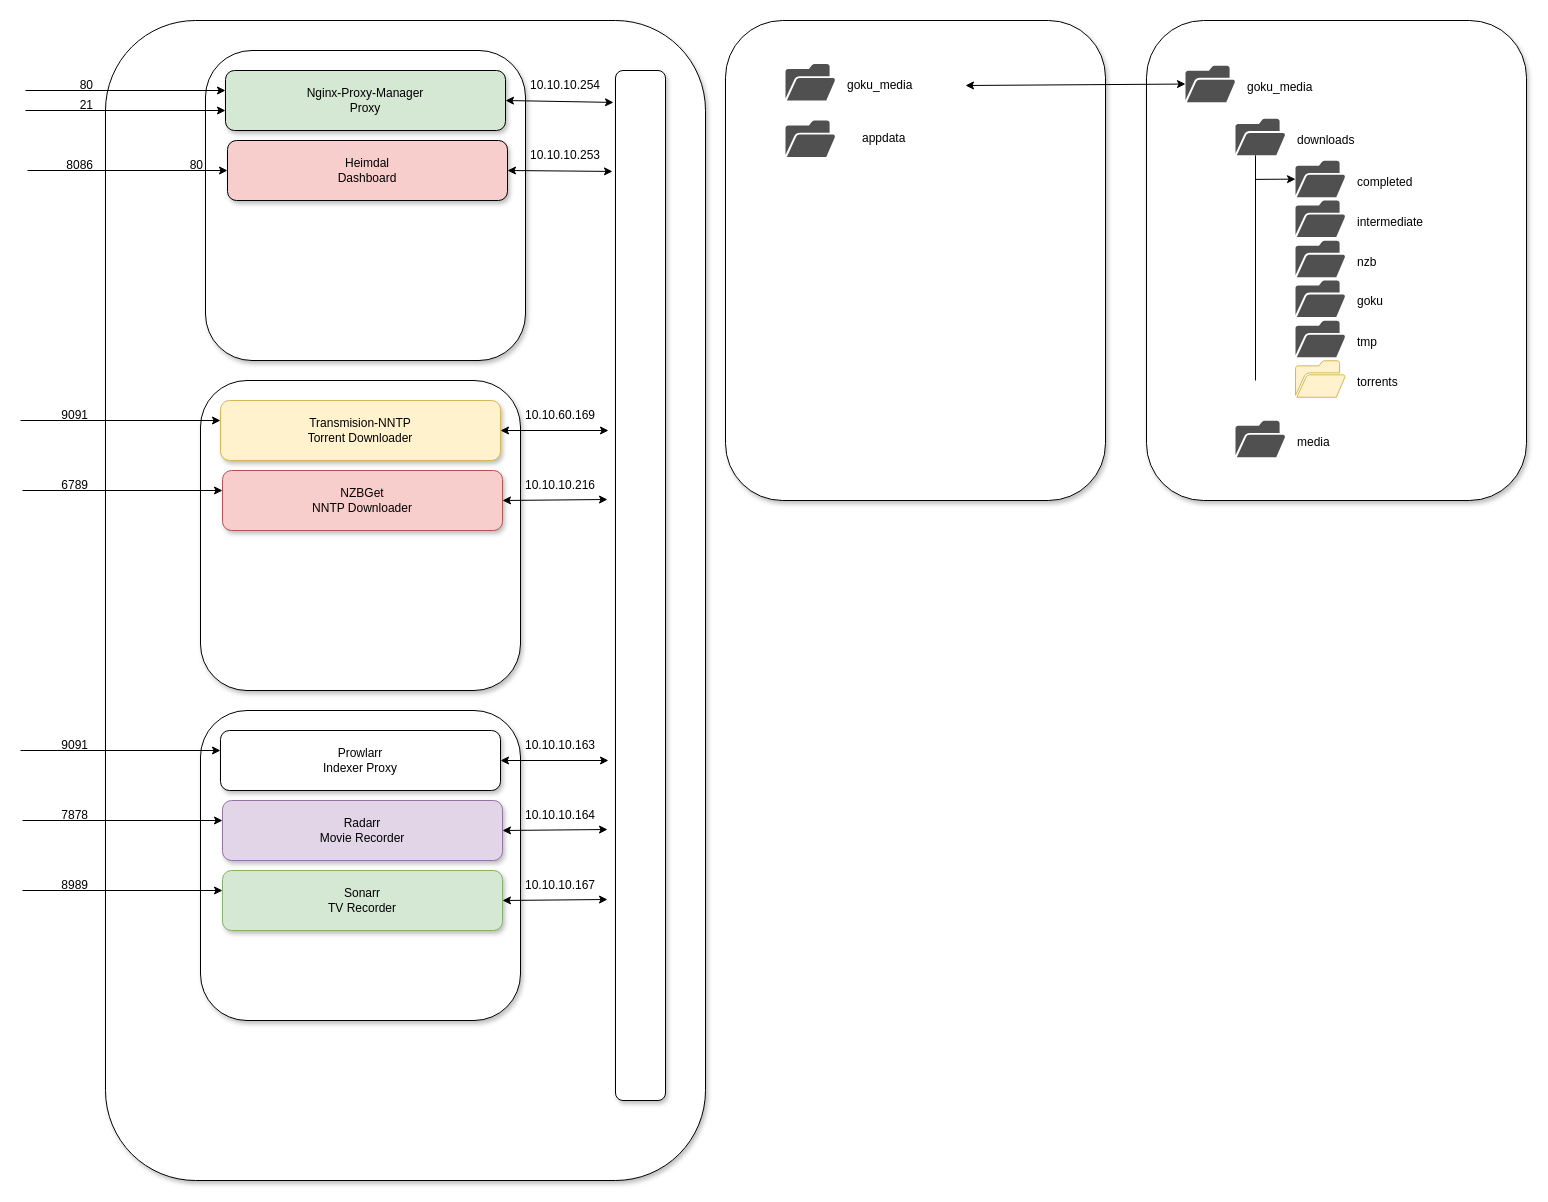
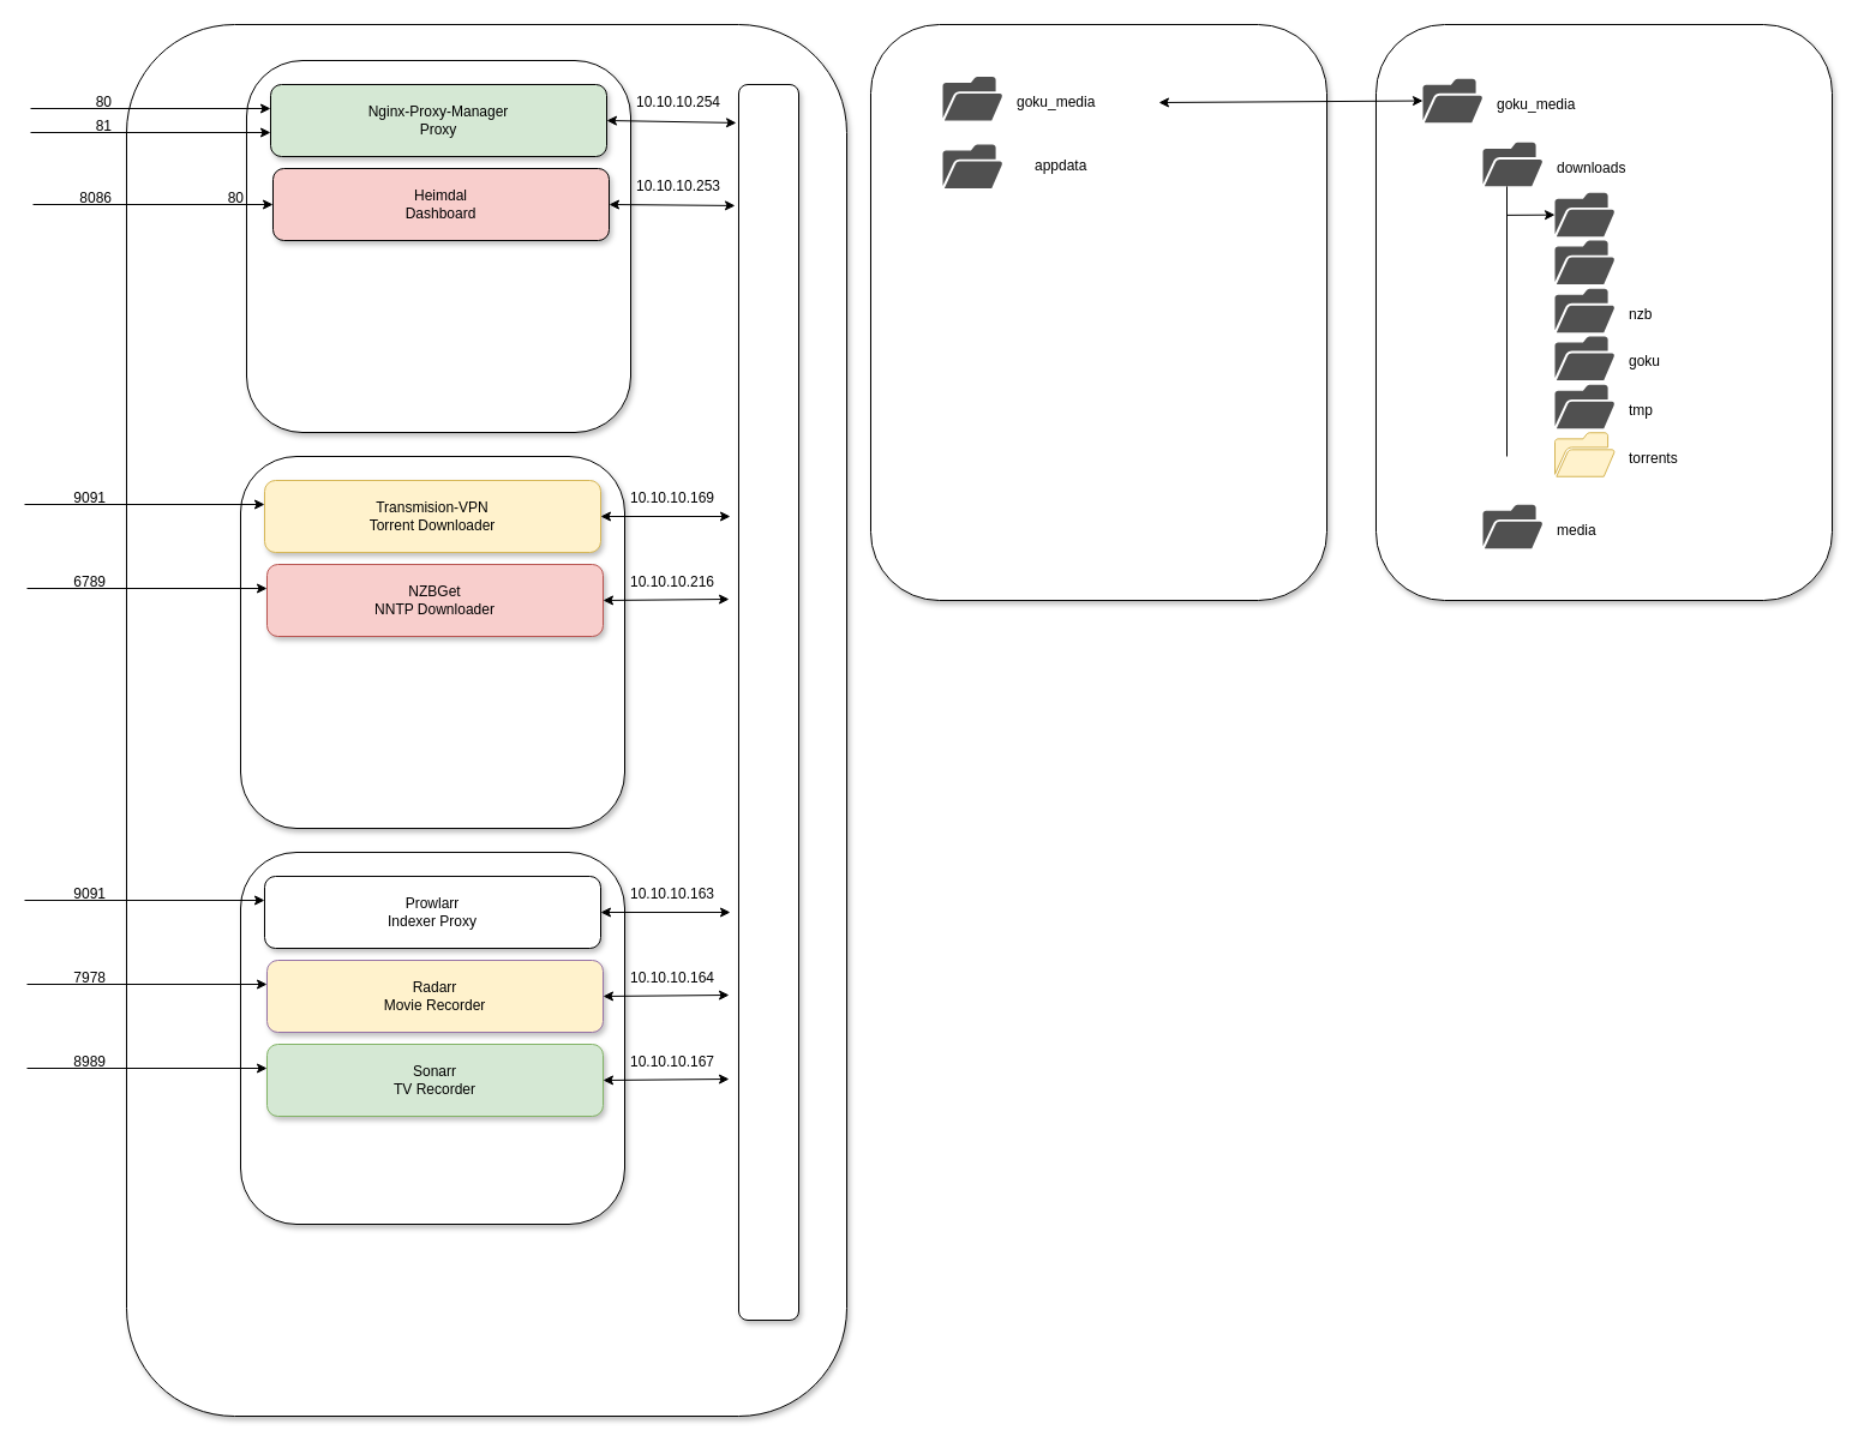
- <mxCell id="14" value="21" style="text;html=1;strokeColor=none;fillColor=none;align=right;verticalAlign=middle;whiteSpace=wrap;rounded=0;" vertex="1" parent="1"><mxGeometry x="35" y="100" width="60" height="10" as="geometry" /></mxCell>
+ <mxCell id="14" value="81" style="text;html=1;strokeColor=none;fillColor=none;align=right;verticalAlign=middle;whiteSpace=wrap;rounded=0;" vertex="1" parent="1"><mxGeometry x="35" y="100" width="60" height="10" as="geometry" /></mxCell>
- <mxCell id="59" value="completed" style="text;html=1;strokeColor=none;fillColor=none;align=left;verticalAlign=middle;whiteSpace=wrap;rounded=0;" vertex="1" parent="1"><mxGeometry x="1355" y="163.5" width="120" height="36.5" as="geometry" /></mxCell>
- <mxCell id="61" value="intermediate" style="text;html=1;strokeColor=none;fillColor=none;align=left;verticalAlign=middle;whiteSpace=wrap;rounded=0;" vertex="1" parent="1"><mxGeometry x="1355" y="203.25" width="120" height="36.5" as="geometry" /></mxCell>
- <mxCell id="27" value="10.10.60.169" style="text;html=1;strokeColor=none;fillColor=none;align=center;verticalAlign=middle;whiteSpace=wrap;rounded=0;" vertex="1" parent="1"><mxGeometry x="515" y="400" width="90" height="30" as="geometry" /></mxCell>
+ <mxCell id="27" value="10.10.10.169" style="text;html=1;strokeColor=none;fillColor=none;align=center;verticalAlign=middle;whiteSpace=wrap;rounded=0;" vertex="1" parent="1"><mxGeometry x="515" y="400" width="90" height="30" as="geometry" /></mxCell>
- <mxCell id="19" value="Transmision-NNTP&lt;br&gt;Torrent Downloader" style="rounded=1;whiteSpace=wrap;html=1;shadow=1;fillColor=#fff2cc;strokeColor=#d6b656;" vertex="1" parent="1"><mxGeometry x="220" y="400" width="280" height="60" as="geometry" /></mxCell>
+ <mxCell id="19" value="Transmision-VPN&lt;br&gt;Torrent Downloader" style="rounded=1;whiteSpace=wrap;html=1;shadow=1;fillColor=#fff2cc;strokeColor=#d6b656;" vertex="1" parent="1"><mxGeometry x="220" y="400" width="280" height="60" as="geometry" /></mxCell>
- <mxCell id="36" value="7878" style="text;html=1;strokeColor=none;fillColor=none;align=right;verticalAlign=middle;whiteSpace=wrap;rounded=0;" vertex="1" parent="1"><mxGeometry x="30" y="800" width="60" height="30" as="geometry" /></mxCell>
+ <mxCell id="36" value="7978" style="text;html=1;strokeColor=none;fillColor=none;align=right;verticalAlign=middle;whiteSpace=wrap;rounded=0;" vertex="1" parent="1"><mxGeometry x="30" y="800" width="60" height="30" as="geometry" /></mxCell>
- <mxCell id="34" value="Radarr&lt;br&gt;Movie Recorder" style="rounded=1;whiteSpace=wrap;html=1;shadow=1;fillColor=#e1d5e7;strokeColor=#9673a6;" vertex="1" parent="1"><mxGeometry x="222" y="800" width="280" height="60" as="geometry" /></mxCell>
+ <mxCell id="34" value="Radarr&lt;br&gt;Movie Recorder" style="rounded=1;whiteSpace=wrap;html=1;shadow=1;fillColor=#fff2cc;strokeColor=#9673a6;" vertex="1" parent="1"><mxGeometry x="222" y="800" width="280" height="60" as="geometry" /></mxCell>
